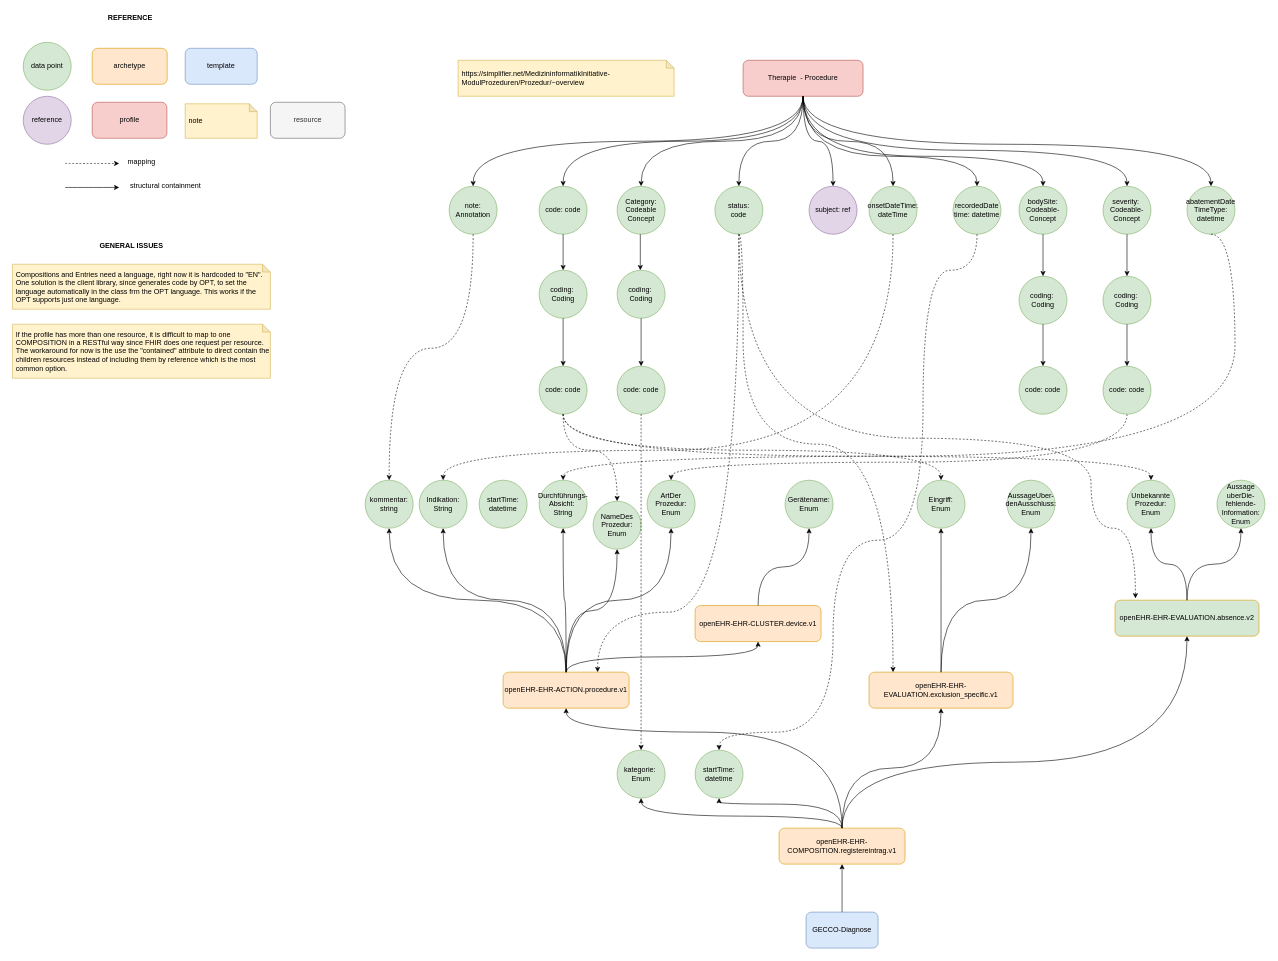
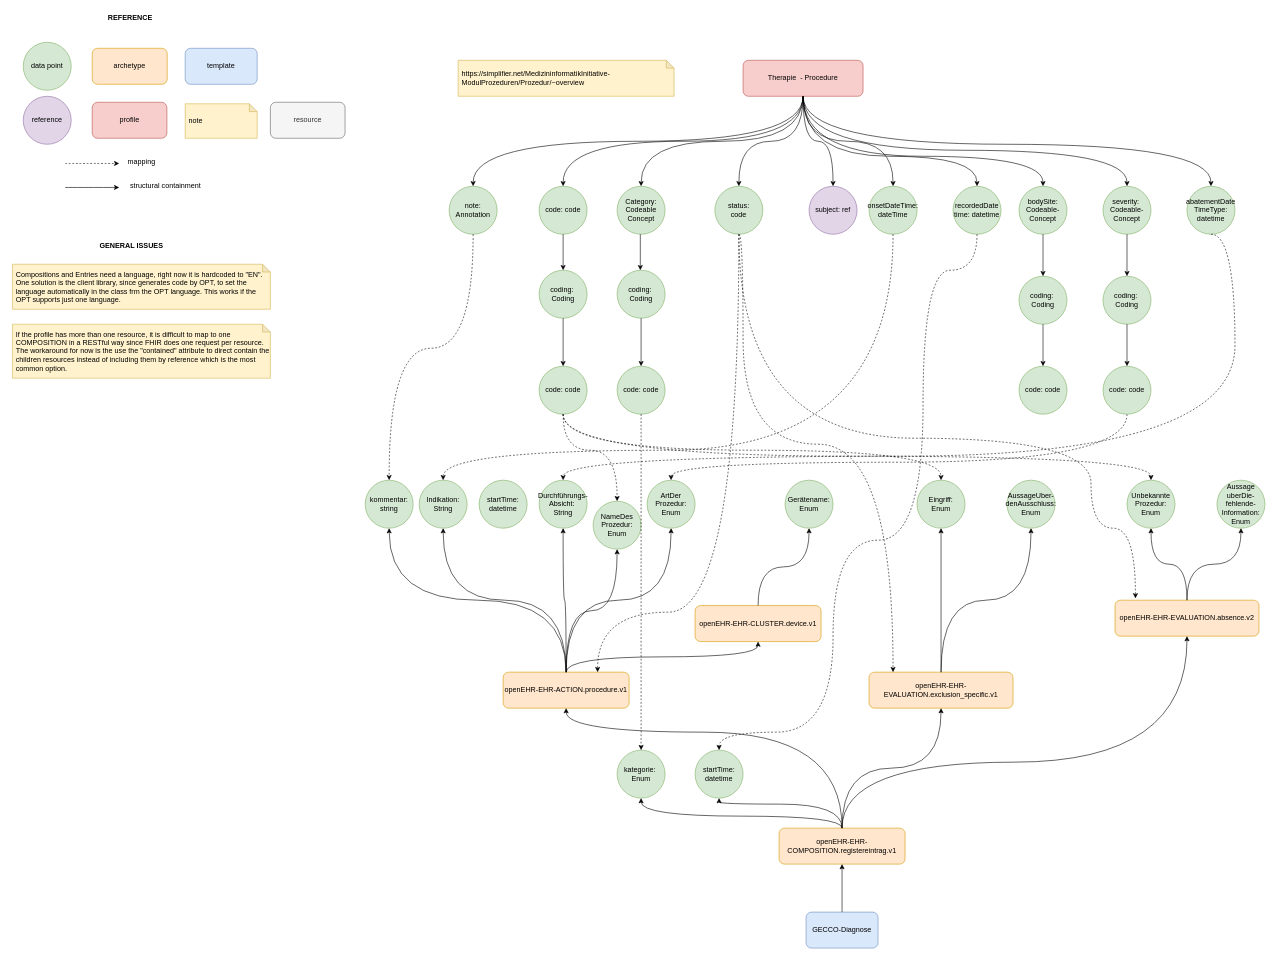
- <mxCell id="22" value="&lt;p&gt;openEHR-EHR-EVALUATION.absence.v2&lt;br&gt;&lt;/p&gt;" style="rounded=1;whiteSpace=wrap;html=1;fillColor=#d5e8d4;strokeColor=#d79b00;" parent="1" vertex="1"><mxGeometry x="1858" y="1000" width="240" height="60" as="geometry" /></mxCell>
+ <mxCell id="22" value="&lt;p&gt;openEHR-EHR-EVALUATION.absence.v2&lt;br&gt;&lt;/p&gt;" style="rounded=1;whiteSpace=wrap;html=1;fillColor=#ffe6cc;strokeColor=#d79b00;" parent="1" vertex="1"><mxGeometry x="1858" y="1000" width="240" height="60" as="geometry" /></mxCell>
